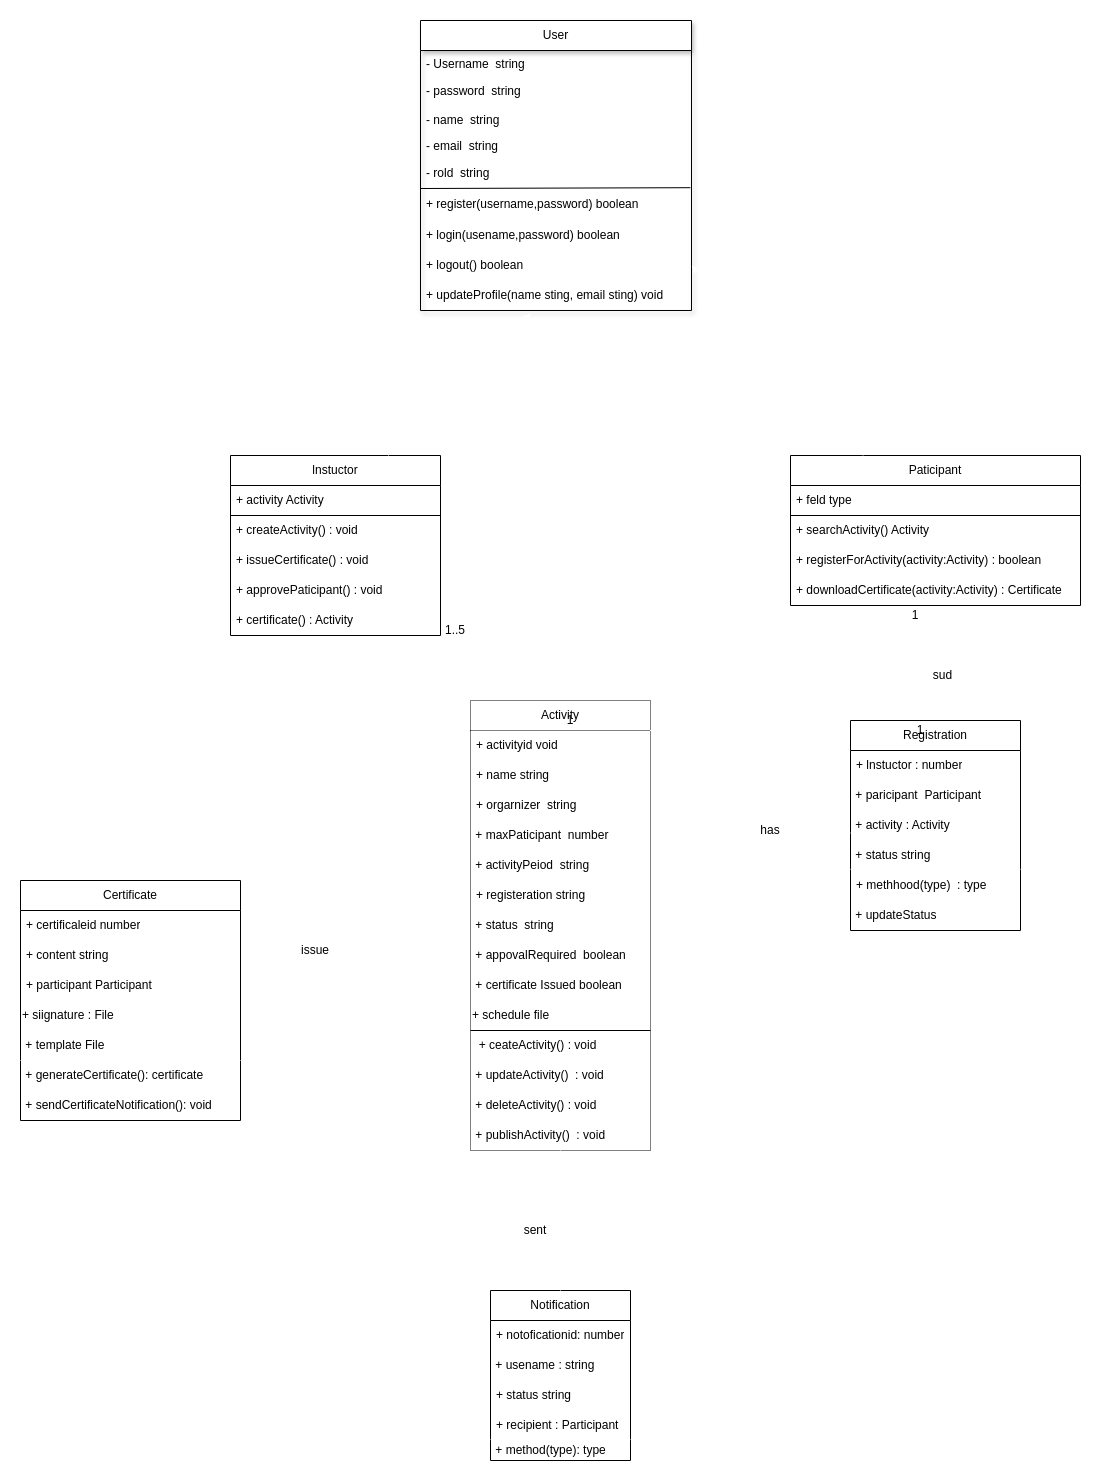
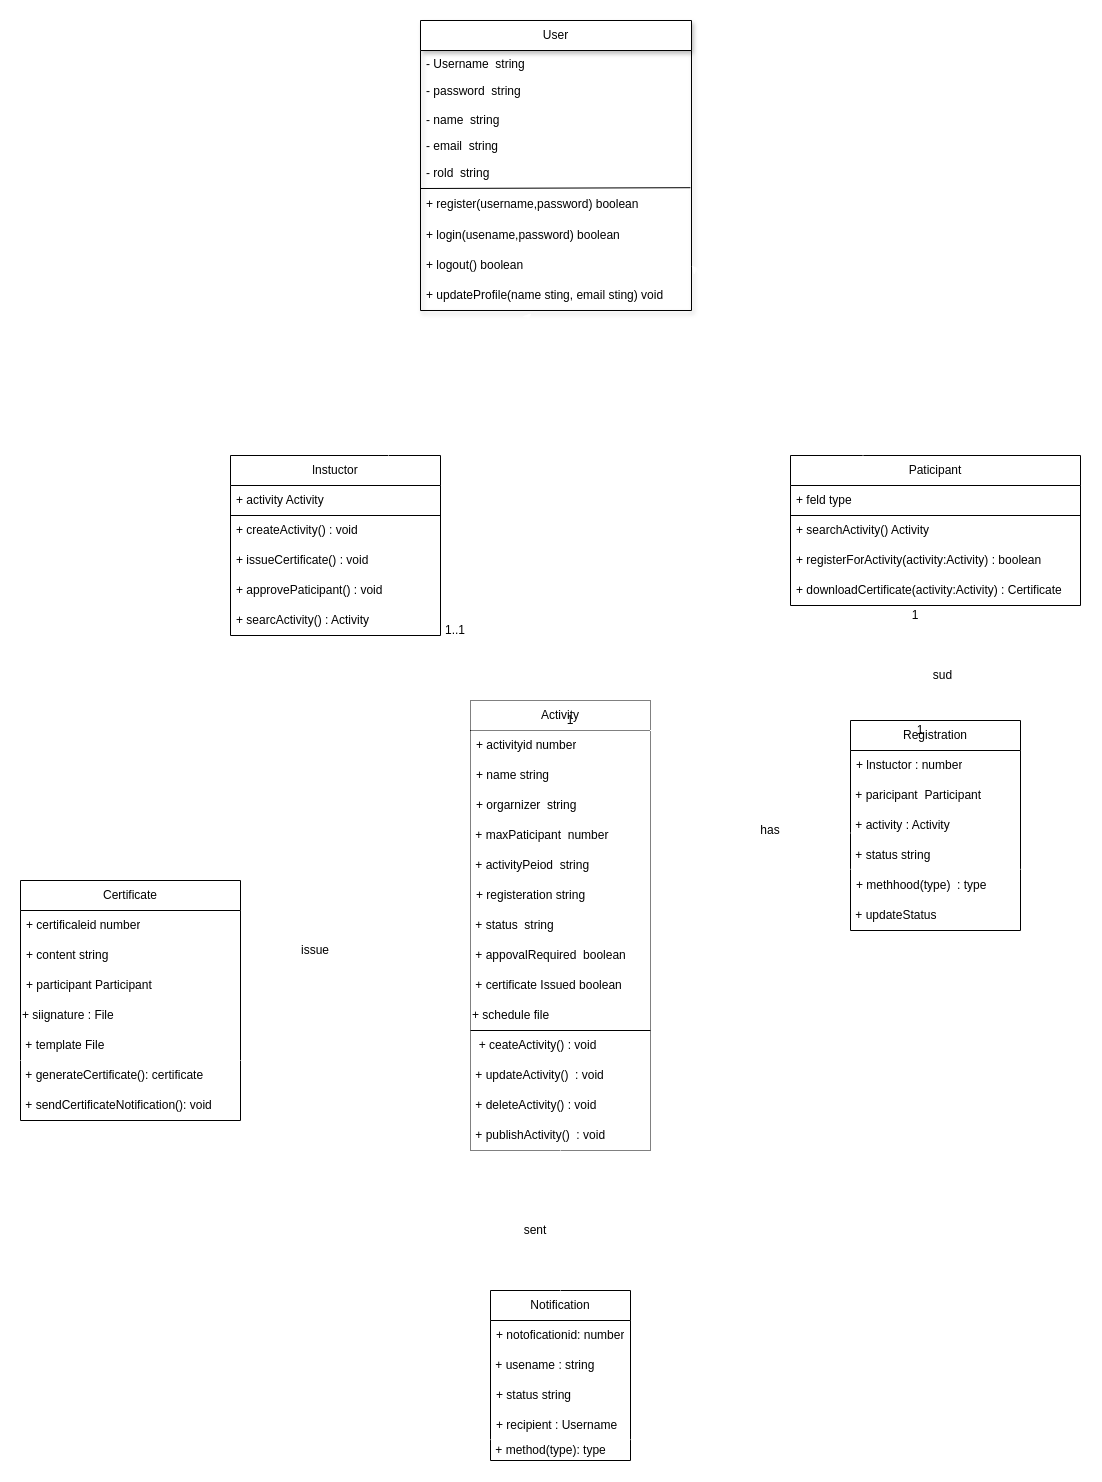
- <mxCell id="19" value="+ certificate() : Activity" style="text;strokeColor=none;fillColor=none;align=left;verticalAlign=middle;spacingLeft=4;spacingRight=4;overflow=hidden;points=[[0,0.5],[1,0.5]];portConstraint=eastwest;rotatable=0;whiteSpace=wrap;html=1;" vertex="1" parent="13"><mxGeometry y="150" width="210" height="30" as="geometry" /></mxCell>
+ <mxCell id="19" value="+ searcActivity() : Activity" style="text;strokeColor=none;fillColor=none;align=left;verticalAlign=middle;spacingLeft=4;spacingRight=4;overflow=hidden;points=[[0,0.5],[1,0.5]];portConstraint=eastwest;rotatable=0;whiteSpace=wrap;html=1;" vertex="1" parent="13"><mxGeometry y="150" width="210" height="30" as="geometry" /></mxCell>
- <mxCell id="44" value="1..5" style="text;html=1;strokeColor=none;fillColor=none;align=center;verticalAlign=middle;whiteSpace=wrap;rounded=0;" vertex="1" parent="1"><mxGeometry x="430" y="620" width="50" height="20" as="geometry" /></mxCell>
+ <mxCell id="44" value="1..1" style="text;html=1;strokeColor=none;fillColor=none;align=center;verticalAlign=middle;whiteSpace=wrap;rounded=0;" vertex="1" parent="1"><mxGeometry x="430" y="620" width="50" height="20" as="geometry" /></mxCell>
- <mxCell id="27" value="+ activityid void" style="text;strokeColor=none;fillColor=none;align=left;verticalAlign=middle;spacingLeft=4;spacingRight=4;overflow=hidden;points=[[0,0.5],[1,0.5]];portConstraint=eastwest;rotatable=0;whiteSpace=wrap;html=1;rounded=0;shadow=0;glass=0;dashed=1;dashPattern=1 1;" vertex="1" parent="26"><mxGeometry y="30" width="180" height="30" as="geometry" /></mxCell>
+ <mxCell id="27" value="+ activityid number" style="text;strokeColor=none;fillColor=none;align=left;verticalAlign=middle;spacingLeft=4;spacingRight=4;overflow=hidden;points=[[0,0.5],[1,0.5]];portConstraint=eastwest;rotatable=0;whiteSpace=wrap;html=1;rounded=0;shadow=0;glass=0;dashed=1;dashPattern=1 1;" vertex="1" parent="26"><mxGeometry y="30" width="180" height="30" as="geometry" /></mxCell>
- <mxCell id="76" value="+ recipient : Participant&amp;nbsp;" style="text;strokeColor=none;fillColor=none;align=left;verticalAlign=middle;spacingLeft=4;spacingRight=4;overflow=hidden;points=[[0,0.5],[1,0.5]];portConstraint=eastwest;rotatable=0;whiteSpace=wrap;html=1;" vertex="1" parent="72"><mxGeometry y="120" width="140" height="30" as="geometry" /></mxCell>
+ <mxCell id="76" value="+ recipient : Username&amp;nbsp;" style="text;strokeColor=none;fillColor=none;align=left;verticalAlign=middle;spacingLeft=4;spacingRight=4;overflow=hidden;points=[[0,0.5],[1,0.5]];portConstraint=eastwest;rotatable=0;whiteSpace=wrap;html=1;" vertex="1" parent="72"><mxGeometry y="120" width="140" height="30" as="geometry" /></mxCell>
